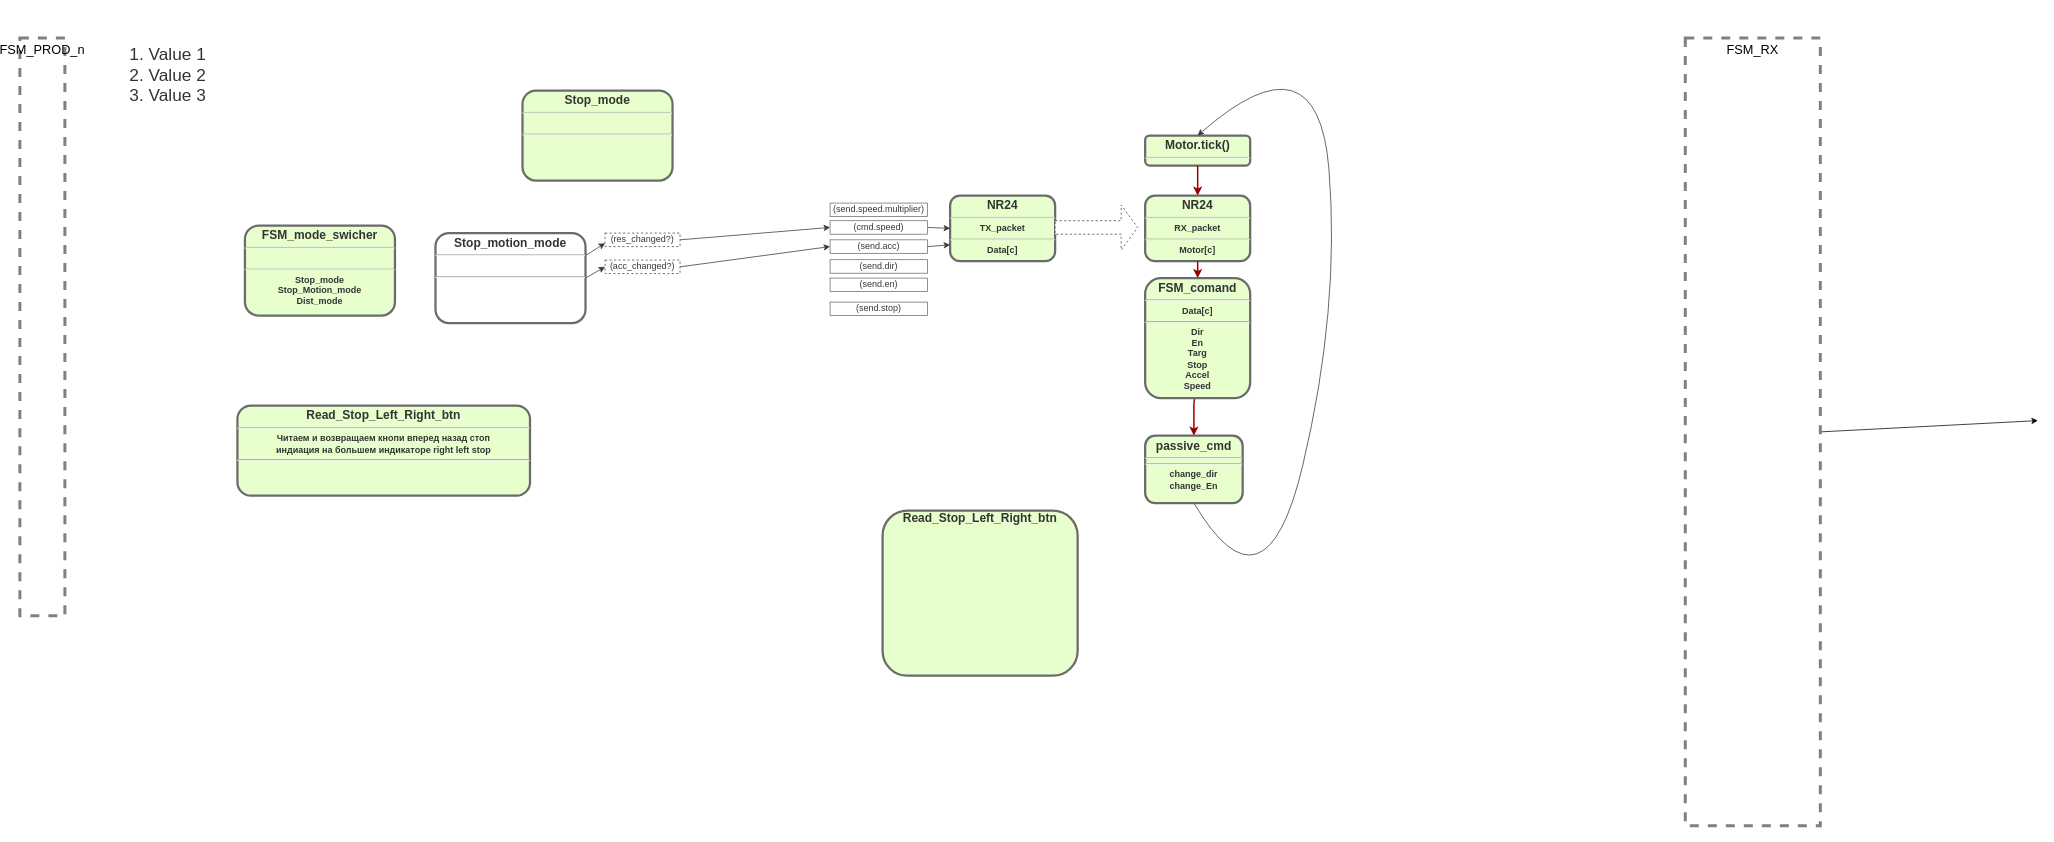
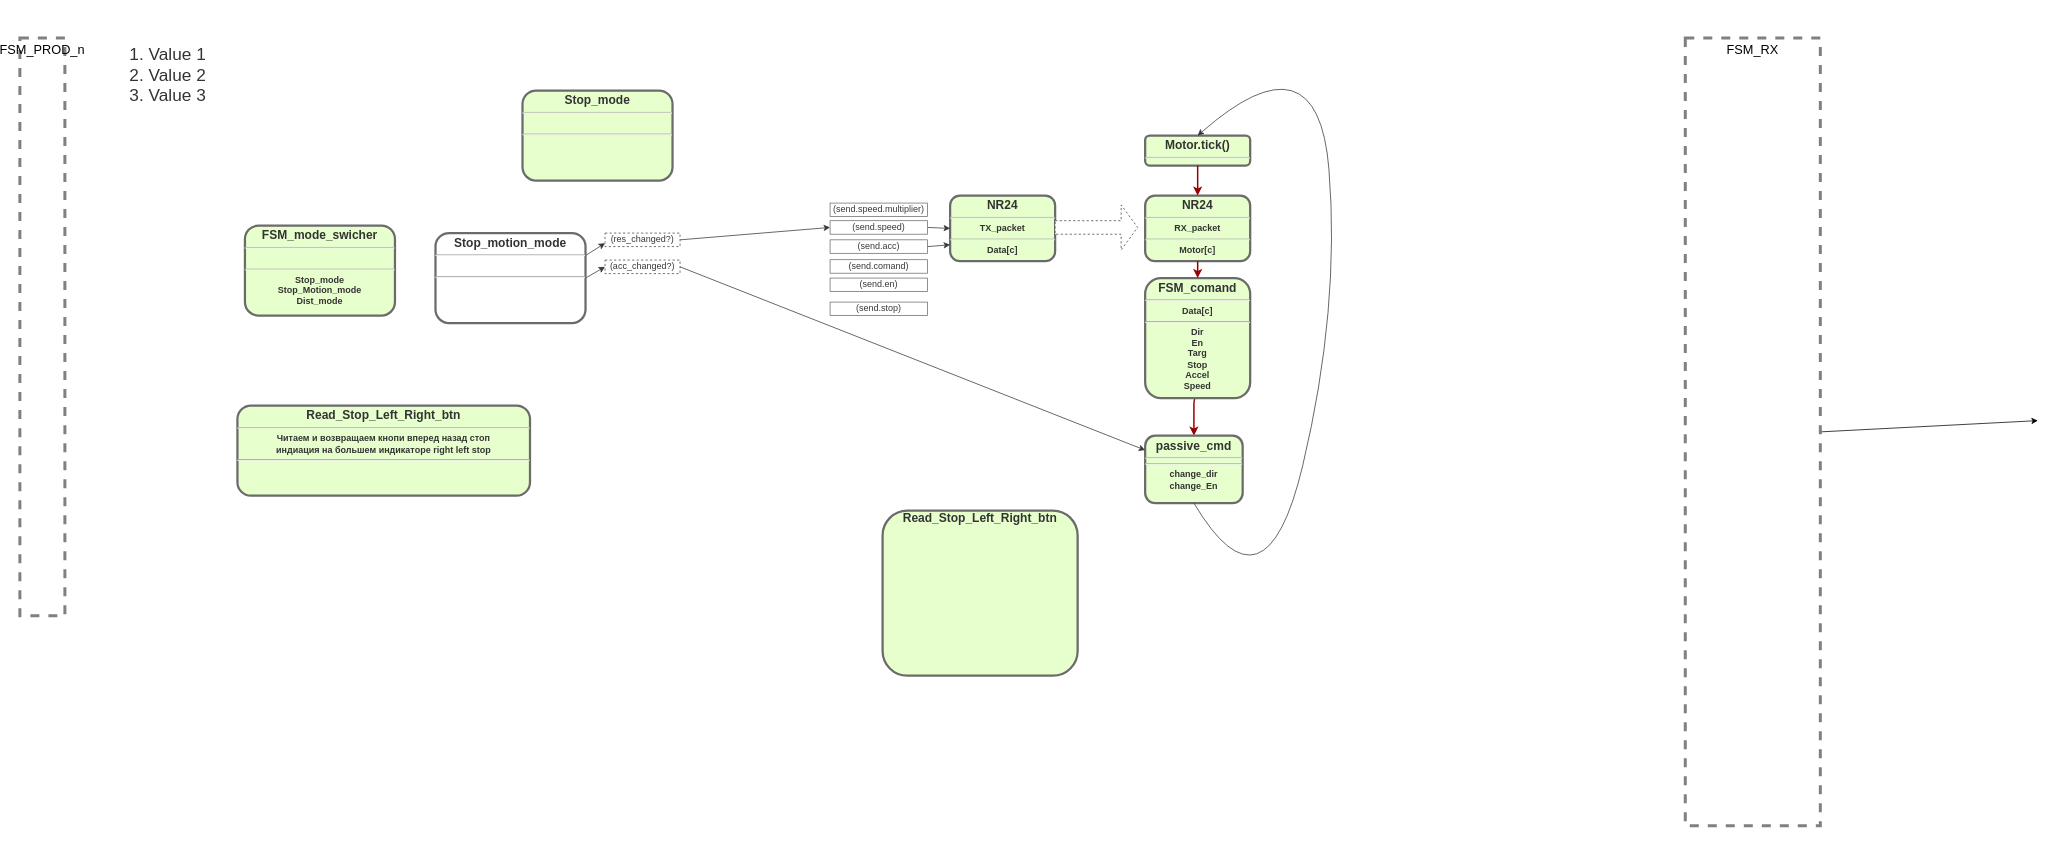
- <mxCell id="26" value="(cmd.speed)" style="text;spacingTop=-5;align=center;strokeColor=#6B6B6B;fontColor=#383838;" vertex="1" parent="1"><mxGeometry x="1100" y="293.5" width="130" height="18" as="geometry" /></mxCell>
+ <mxCell id="26" value="(send.speed)" style="text;spacingTop=-5;align=center;strokeColor=#6B6B6B;fontColor=#383838;" vertex="1" parent="1"><mxGeometry x="1100" y="293.5" width="130" height="18" as="geometry" /></mxCell>
- <mxCell id="27" style="edgeStyle=none;html=1;exitX=1;exitY=0.5;exitDx=0;exitDy=0;entryX=0;entryY=0.5;entryDx=0;entryDy=0;fontSize=23;fontColor=#333333;strokeColor=#363636;" edge="1" parent="1" source="28" target="30"><mxGeometry relative="1" as="geometry" /></mxCell>
+ <mxCell id="27" style="edgeStyle=none;html=1;exitX=1;exitY=0.5;exitDx=0;exitDy=0;fontSize=23;fontColor=#333333;strokeColor=#363636;" edge="1" parent="1" source="28" target="10"><mxGeometry relative="1" as="geometry" /></mxCell>
- <mxCell id="31" value="(send.dir)" style="text;spacingTop=-5;align=center;strokeColor=#6B6B6B;fontColor=#383838;" vertex="1" parent="1"><mxGeometry x="1100" y="345.5" width="130" height="18" as="geometry" /></mxCell>
+ <mxCell id="31" value="(send.comand)" style="text;spacingTop=-5;align=center;strokeColor=#6B6B6B;fontColor=#383838;" vertex="1" parent="1"><mxGeometry x="1100" y="345.5" width="130" height="18" as="geometry" /></mxCell>
